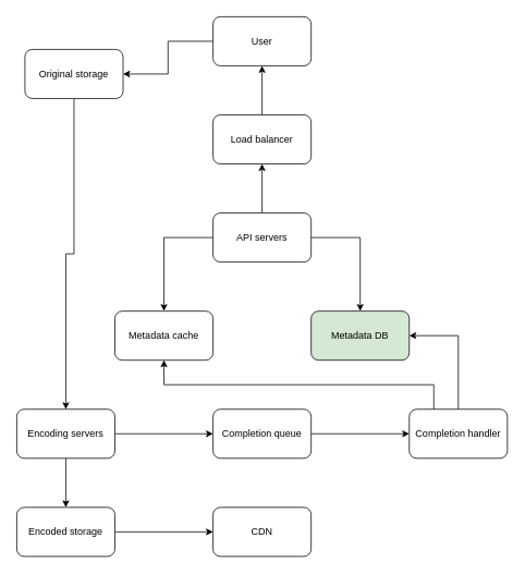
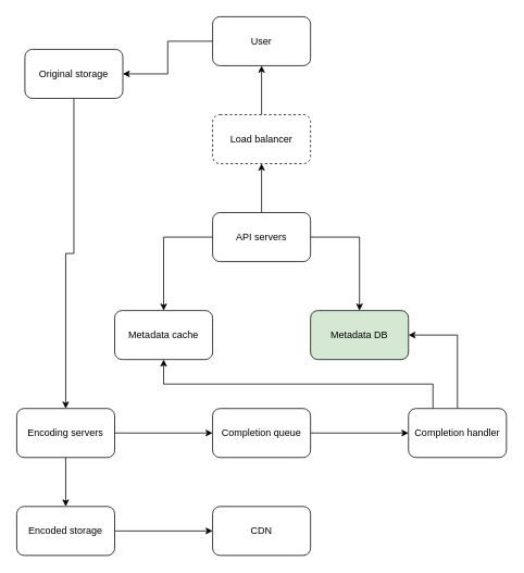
- <mxCell id="5" value="Load balancer" style="rounded=1;whiteSpace=wrap;html=1;" parent="1" vertex="1"><mxGeometry x="260" y="140" width="120" height="60" as="geometry" /></mxCell>
+ <mxCell id="5" value="Load balancer" style="rounded=1;whiteSpace=wrap;html=1;dashed=1;" parent="1" vertex="1"><mxGeometry x="260" y="140" width="120" height="60" as="geometry" /></mxCell>
